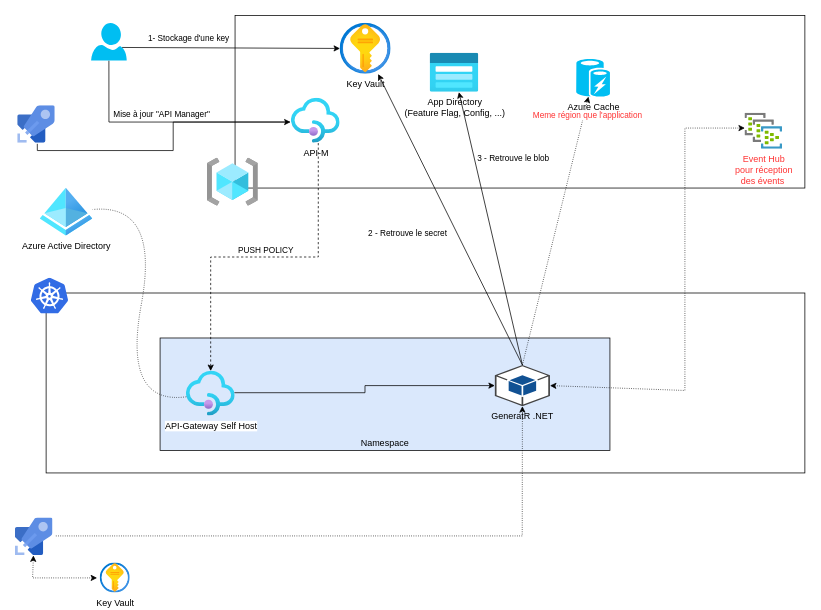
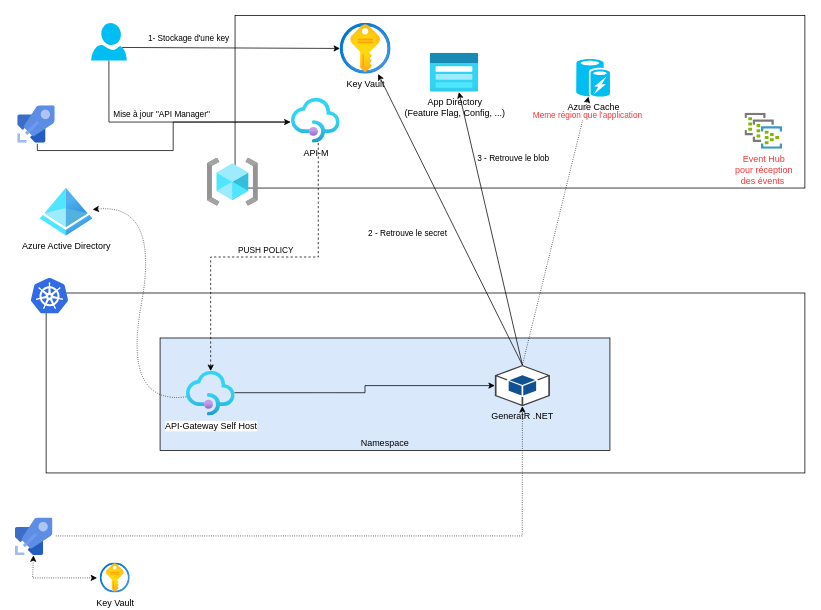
- <mxCell id="27" value="" style="curved=1;endArrow=none;html=1;rounded=0;dashed=1;dashPattern=1 2;" edge="1" parent="1" source="21" target="13"><mxGeometry width="50" height="50" relative="1" as="geometry"><mxPoint x="113" y="540" as="sourcePoint" /><mxPoint x="163" y="490" as="targetPoint" /><Array as="points"><mxPoint x="163" y="540" /><mxPoint x="213" y="270" /></Array></mxGeometry></mxCell>
+ <mxCell id="27" value="" style="curved=1;endArrow=classic;html=1;rounded=0;dashed=1;dashPattern=1 2;" edge="1" parent="1" source="21" target="13"><mxGeometry width="50" height="50" relative="1" as="geometry"><mxPoint x="113" y="540" as="sourcePoint" /><mxPoint x="163" y="490" as="targetPoint" /><Array as="points"><mxPoint x="163" y="540" /><mxPoint x="213" y="270" /></Array></mxGeometry></mxCell>
- <mxCell id="36" value="" style="endArrow=classic;startArrow=classic;html=1;rounded=0;dashed=1;dashPattern=1 2;fontColor=#FF3333;exitX=1;exitY=0.5;exitDx=0;exitDy=0;exitPerimeter=0;entryX=0;entryY=0.417;entryDx=0;entryDy=0;entryPerimeter=0;" edge="1" parent="1" source="20" target="35"><mxGeometry width="50" height="50" relative="1" as="geometry"><mxPoint x="423" y="370" as="sourcePoint" /><mxPoint x="473" y="320" as="targetPoint" /><Array as="points"><mxPoint x="913" y="520" /><mxPoint x="913" y="170" /></Array></mxGeometry></mxCell>
